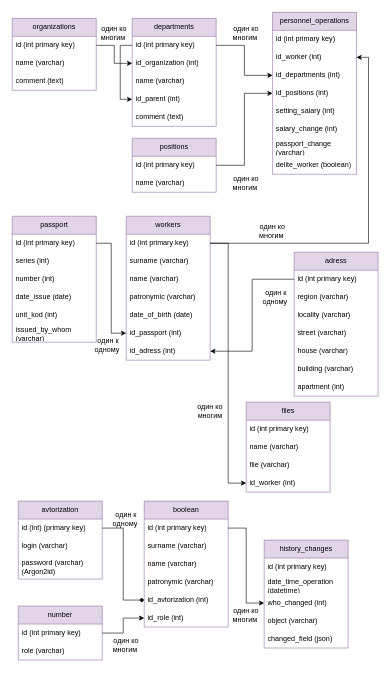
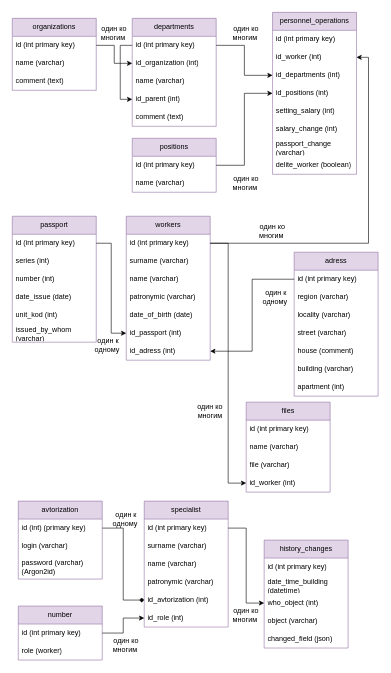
- <mxCell id="41" value="house (varchar)" style="text;strokeColor=none;fillColor=none;align=left;verticalAlign=middle;spacingLeft=4;spacingRight=4;overflow=hidden;points=[[0,0.5],[1,0.5]];portConstraint=eastwest;rotatable=0;whiteSpace=wrap;html=1;" parent="36" vertex="1"><mxGeometry y="150" width="140" height="30" as="geometry" /></mxCell>
+ <mxCell id="41" value="house (comment)" style="text;strokeColor=none;fillColor=none;align=left;verticalAlign=middle;spacingLeft=4;spacingRight=4;overflow=hidden;points=[[0,0.5],[1,0.5]];portConstraint=eastwest;rotatable=0;whiteSpace=wrap;html=1;" parent="36" vertex="1"><mxGeometry y="150" width="140" height="30" as="geometry" /></mxCell>
- <mxCell id="59" value="boolean" style="swimlane;fontStyle=0;childLayout=stackLayout;horizontal=1;startSize=30;horizontalStack=0;resizeParent=1;resizeParentMax=0;resizeLast=0;collapsible=1;marginBottom=0;whiteSpace=wrap;html=1;fillColor=#e1d5e7;strokeColor=#9673a6;" parent="1" vertex="1"><mxGeometry x="240" y="835" width="140" height="210" as="geometry" /></mxCell>
+ <mxCell id="59" value="specialist" style="swimlane;fontStyle=0;childLayout=stackLayout;horizontal=1;startSize=30;horizontalStack=0;resizeParent=1;resizeParentMax=0;resizeLast=0;collapsible=1;marginBottom=0;whiteSpace=wrap;html=1;fillColor=#e1d5e7;strokeColor=#9673a6;" parent="1" vertex="1"><mxGeometry x="240" y="835" width="140" height="210" as="geometry" /></mxCell>
- <mxCell id="55" value="date_time_operation (datetime)" style="text;strokeColor=none;fillColor=none;align=left;verticalAlign=middle;spacingLeft=4;spacingRight=4;overflow=hidden;points=[[0,0.5],[1,0.5]];portConstraint=eastwest;rotatable=0;whiteSpace=wrap;html=1;" parent="53" vertex="1"><mxGeometry y="60" width="140" height="30" as="geometry" /></mxCell>
+ <mxCell id="55" value="date_time_building (datetime)" style="text;strokeColor=none;fillColor=none;align=left;verticalAlign=middle;spacingLeft=4;spacingRight=4;overflow=hidden;points=[[0,0.5],[1,0.5]];portConstraint=eastwest;rotatable=0;whiteSpace=wrap;html=1;" parent="53" vertex="1"><mxGeometry y="60" width="140" height="30" as="geometry" /></mxCell>
- <mxCell id="56" value="who_changed (int)" style="text;strokeColor=none;fillColor=none;align=left;verticalAlign=middle;spacingLeft=4;spacingRight=4;overflow=hidden;points=[[0,0.5],[1,0.5]];portConstraint=eastwest;rotatable=0;whiteSpace=wrap;html=1;" parent="53" vertex="1"><mxGeometry y="90" width="140" height="30" as="geometry" /></mxCell>
+ <mxCell id="56" value="who_object (int)" style="text;strokeColor=none;fillColor=none;align=left;verticalAlign=middle;spacingLeft=4;spacingRight=4;overflow=hidden;points=[[0,0.5],[1,0.5]];portConstraint=eastwest;rotatable=0;whiteSpace=wrap;html=1;" parent="53" vertex="1"><mxGeometry y="90" width="140" height="30" as="geometry" /></mxCell>
- <mxCell id="72" value="role (varchar)" style="text;strokeColor=none;fillColor=none;align=left;verticalAlign=middle;spacingLeft=4;spacingRight=4;overflow=hidden;points=[[0,0.5],[1,0.5]];portConstraint=eastwest;rotatable=0;whiteSpace=wrap;html=1;" parent="70" vertex="1"><mxGeometry y="60" width="140" height="30" as="geometry" /></mxCell>
+ <mxCell id="72" value="role (worker)" style="text;strokeColor=none;fillColor=none;align=left;verticalAlign=middle;spacingLeft=4;spacingRight=4;overflow=hidden;points=[[0,0.5],[1,0.5]];portConstraint=eastwest;rotatable=0;whiteSpace=wrap;html=1;" parent="70" vertex="1"><mxGeometry y="60" width="140" height="30" as="geometry" /></mxCell>
